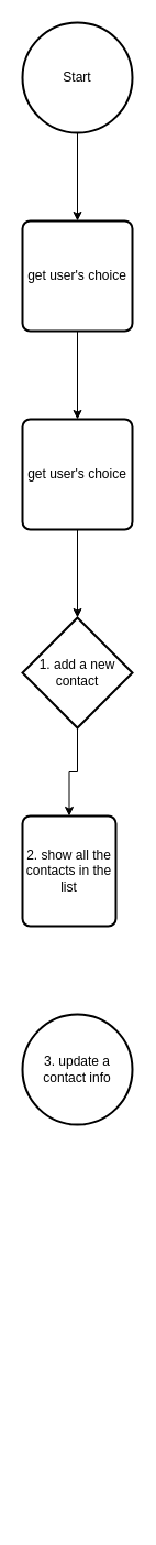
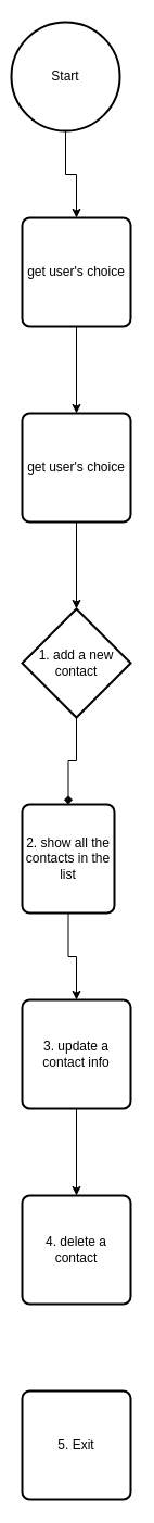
- <mxCell id="3" value="Start" style="strokeWidth=2;html=1;shape=mxgraph.flowchart.start_2;whiteSpace=wrap;" vertex="1" parent="1"><mxGeometry x="20" width="100" height="100" as="geometry" y="20" /></mxCell>
+ <mxCell id="3" value="Start" style="strokeWidth=2;html=1;shape=mxgraph.flowchart.start_2;whiteSpace=wrap;" vertex="1" parent="1"><mxGeometry x="10" y="20" width="100" height="100" as="geometry" /></mxCell>
- <mxCell id="8" value="" style="edgeStyle=orthogonalEdgeStyle;rounded=0;orthogonalLoop=1;jettySize=auto;html=1;" edge="1" parent="1" source="9" target="11"><mxGeometry relative="1" as="geometry" /></mxCell>
+ <mxCell id="8" value="" style="edgeStyle=orthogonalEdgeStyle;rounded=0;orthogonalLoop=1;jettySize=auto;html=1;endArrow=diamond;" edge="1" parent="1" source="9" target="11"><mxGeometry relative="1" as="geometry" /></mxCell>
+ <mxCell id="10" value="" style="edgeStyle=orthogonalEdgeStyle;rounded=0;orthogonalLoop=1;jettySize=auto;html=1;" edge="1" parent="1" source="11" target="13"><mxGeometry relative="1" as="geometry" /></mxCell>
- <mxCell id="13" value="3. update a contact info" style="ellipse;whiteSpace=wrap;html=1;absoluteArcSize=1;arcSize=14;strokeWidth=2;" vertex="1" parent="1"><mxGeometry x="20" y="920" width="100" height="100" as="geometry" /></mxCell>
+ <mxCell id="13" value="3. update a contact info" style="rounded=1;whiteSpace=wrap;html=1;absoluteArcSize=1;arcSize=14;strokeWidth=2;" vertex="1" parent="1"><mxGeometry x="20" y="920" width="100" height="100" as="geometry" /></mxCell>
+ <mxCell id="12" value="" style="edgeStyle=orthogonalEdgeStyle;rounded=0;orthogonalLoop=1;jettySize=auto;html=1;" edge="1" parent="1" source="13" target="14"><mxGeometry relative="1" as="geometry" /></mxCell>
+ <mxCell id="14" value="4. delete a contact" style="rounded=1;whiteSpace=wrap;html=1;absoluteArcSize=1;arcSize=14;strokeWidth=2;" vertex="1" parent="1"><mxGeometry x="20" y="1100" width="100" height="100" as="geometry" /></mxCell>
+ <mxCell id="15" value="5. Exit" style="rounded=1;whiteSpace=wrap;html=1;absoluteArcSize=1;arcSize=14;strokeWidth=2;" vertex="1" parent="1"><mxGeometry x="20" y="1280" width="100" height="100" as="geometry" /></mxCell>
